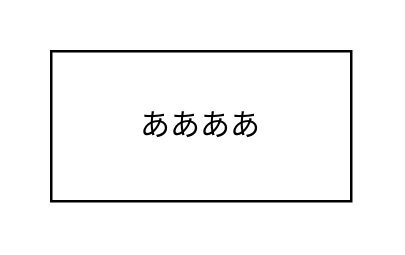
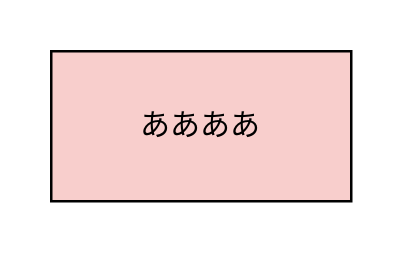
- <mxCell id="2" value="ああああ" style="rounded=0;whiteSpace=wrap;html=1;" vertex="1" parent="1"><mxGeometry x="20" y="20" width="120" height="60" as="geometry" /></mxCell>
+ <mxCell id="2" value="ああああ" style="rounded=0;whiteSpace=wrap;html=1;fillColor=#f8cecc;" vertex="1" parent="1"><mxGeometry x="20" y="20" width="120" height="60" as="geometry" /></mxCell>
